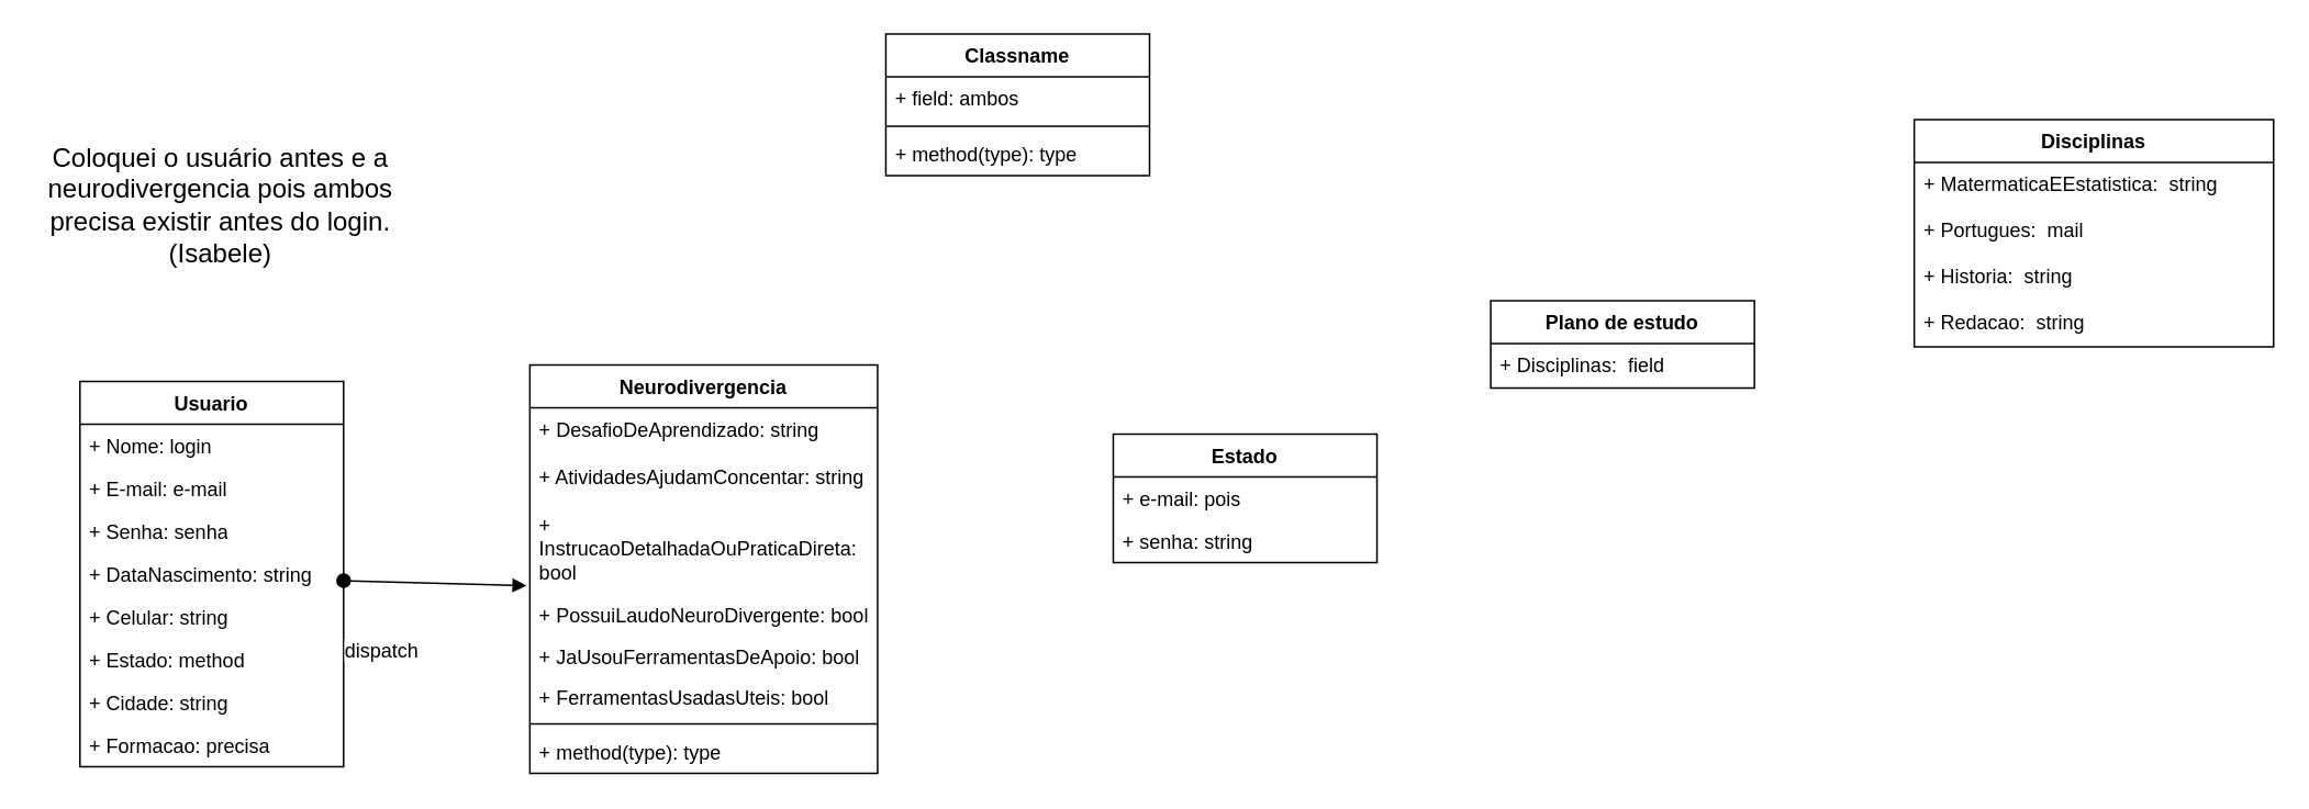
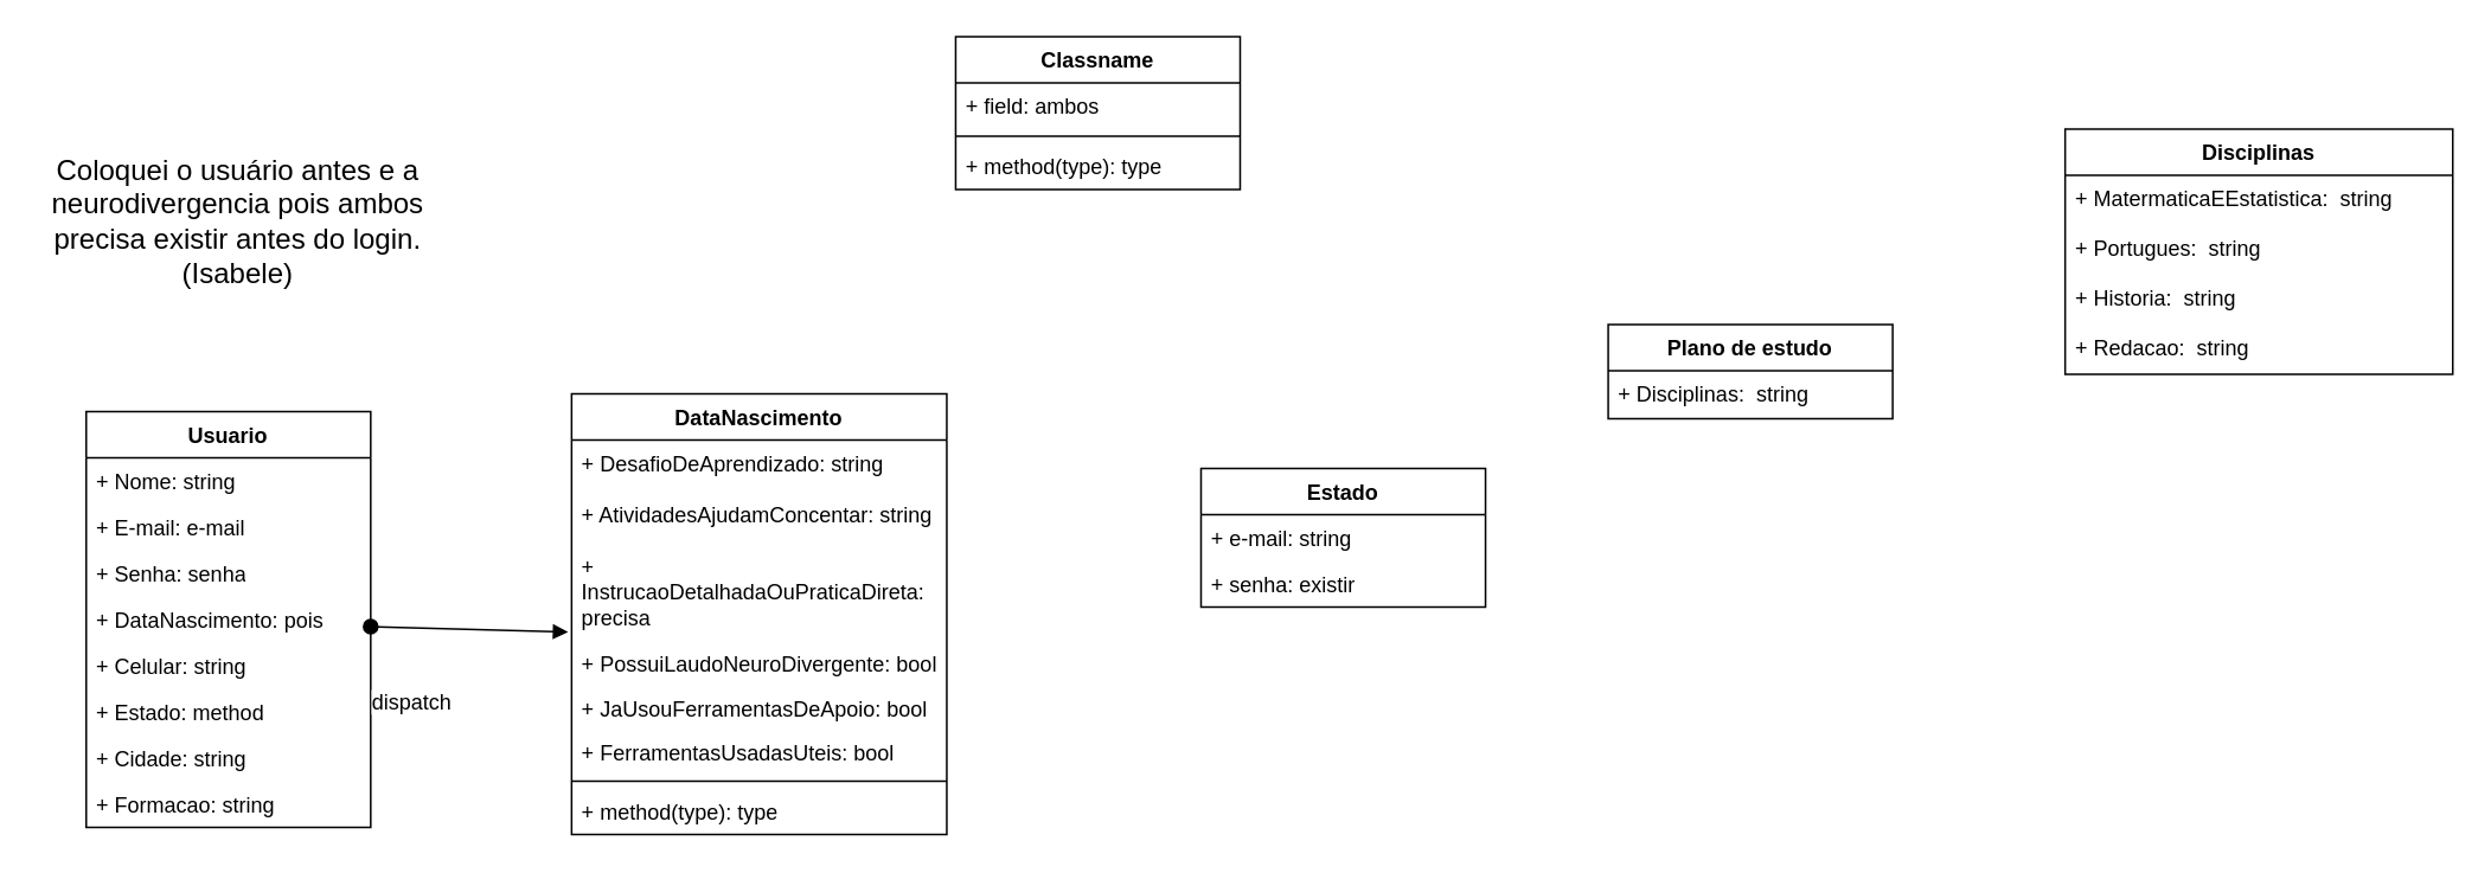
- <mxCell id="28" value="+ Portugues:&amp;nbsp; mail&lt;div&gt;&lt;br&gt;&lt;/div&gt;" style="text;strokeColor=none;fillColor=none;align=left;verticalAlign=top;spacingLeft=4;spacingRight=4;overflow=hidden;rotatable=0;points=[[0,0.5],[1,0.5]];portConstraint=eastwest;whiteSpace=wrap;html=1;" vertex="1" parent="26"><mxGeometry y="54" width="218" height="28" as="geometry" /></mxCell>
+ <mxCell id="28" value="+ Portugues:&amp;nbsp; string&lt;div&gt;&lt;br&gt;&lt;/div&gt;" style="text;strokeColor=none;fillColor=none;align=left;verticalAlign=top;spacingLeft=4;spacingRight=4;overflow=hidden;rotatable=0;points=[[0,0.5],[1,0.5]];portConstraint=eastwest;whiteSpace=wrap;html=1;" vertex="1" parent="26"><mxGeometry y="54" width="218" height="28" as="geometry" /></mxCell>
- <mxCell id="25" value="+ Disciplinas:&amp;nbsp; field&lt;div&gt;&lt;br&gt;&lt;/div&gt;" style="text;strokeColor=none;fillColor=none;align=left;verticalAlign=top;spacingLeft=4;spacingRight=4;overflow=hidden;rotatable=0;points=[[0,0.5],[1,0.5]];portConstraint=eastwest;whiteSpace=wrap;html=1;" vertex="1" parent="24"><mxGeometry y="26" width="160" height="27" as="geometry" /></mxCell>
+ <mxCell id="25" value="+ Disciplinas:&amp;nbsp; string&lt;div&gt;&lt;br&gt;&lt;/div&gt;" style="text;strokeColor=none;fillColor=none;align=left;verticalAlign=top;spacingLeft=4;spacingRight=4;overflow=hidden;rotatable=0;points=[[0,0.5],[1,0.5]];portConstraint=eastwest;whiteSpace=wrap;html=1;" vertex="1" parent="24"><mxGeometry y="26" width="160" height="27" as="geometry" /></mxCell>
- <mxCell id="11" value="Neurodivergencia" style="swimlane;fontStyle=1;align=center;verticalAlign=top;childLayout=stackLayout;horizontal=1;startSize=26;horizontalStack=0;resizeParent=1;resizeParentMax=0;resizeLast=0;collapsible=1;marginBottom=0;whiteSpace=wrap;html=1;" vertex="1" parent="1"><mxGeometry x="321" y="221" width="211" height="248" as="geometry" /></mxCell>
+ <mxCell id="11" value="DataNascimento" style="swimlane;fontStyle=1;align=center;verticalAlign=top;childLayout=stackLayout;horizontal=1;startSize=26;horizontalStack=0;resizeParent=1;resizeParentMax=0;resizeLast=0;collapsible=1;marginBottom=0;whiteSpace=wrap;html=1;" vertex="1" parent="1"><mxGeometry x="321" y="221" width="211" height="248" as="geometry" /></mxCell>
- <mxCell id="3" value="+ Nome: login" style="text;strokeColor=none;fillColor=none;align=left;verticalAlign=top;spacingLeft=4;spacingRight=4;overflow=hidden;rotatable=0;points=[[0,0.5],[1,0.5]];portConstraint=eastwest;whiteSpace=wrap;html=1;" vertex="1" parent="2"><mxGeometry y="26" width="160" height="26" as="geometry" /></mxCell>
+ <mxCell id="3" value="+ Nome: string" style="text;strokeColor=none;fillColor=none;align=left;verticalAlign=top;spacingLeft=4;spacingRight=4;overflow=hidden;rotatable=0;points=[[0,0.5],[1,0.5]];portConstraint=eastwest;whiteSpace=wrap;html=1;" vertex="1" parent="2"><mxGeometry y="26" width="160" height="26" as="geometry" /></mxCell>
- <mxCell id="21" value="+ e-mail: pois" style="text;strokeColor=none;fillColor=none;align=left;verticalAlign=top;spacingLeft=4;spacingRight=4;overflow=hidden;rotatable=0;points=[[0,0.5],[1,0.5]];portConstraint=eastwest;whiteSpace=wrap;html=1;" vertex="1" parent="20"><mxGeometry y="26" width="160" height="26" as="geometry" /></mxCell>
+ <mxCell id="21" value="+ e-mail: string" style="text;strokeColor=none;fillColor=none;align=left;verticalAlign=top;spacingLeft=4;spacingRight=4;overflow=hidden;rotatable=0;points=[[0,0.5],[1,0.5]];portConstraint=eastwest;whiteSpace=wrap;html=1;" vertex="1" parent="20"><mxGeometry y="26" width="160" height="26" as="geometry" /></mxCell>
- <mxCell id="14" value="+ InstrucaoDetalhadaOuPraticaDireta: bool" style="text;strokeColor=none;fillColor=none;align=left;verticalAlign=top;spacingLeft=4;spacingRight=4;overflow=hidden;rotatable=0;points=[[0,0.5],[1,0.5]];portConstraint=eastwest;whiteSpace=wrap;html=1;" vertex="1" parent="11"><mxGeometry y="84" width="211" height="55" as="geometry" /></mxCell>
+ <mxCell id="14" value="+ InstrucaoDetalhadaOuPraticaDireta: precisa" style="text;strokeColor=none;fillColor=none;align=left;verticalAlign=top;spacingLeft=4;spacingRight=4;overflow=hidden;rotatable=0;points=[[0,0.5],[1,0.5]];portConstraint=eastwest;whiteSpace=wrap;html=1;" vertex="1" parent="11"><mxGeometry y="84" width="211" height="55" as="geometry" /></mxCell>
- <mxCell id="22" value="+ senha: string" style="text;strokeColor=none;fillColor=none;align=left;verticalAlign=top;spacingLeft=4;spacingRight=4;overflow=hidden;rotatable=0;points=[[0,0.5],[1,0.5]];portConstraint=eastwest;whiteSpace=wrap;html=1;" vertex="1" parent="20"><mxGeometry y="52" width="160" height="26" as="geometry" /></mxCell>
+ <mxCell id="22" value="+ senha: existir" style="text;strokeColor=none;fillColor=none;align=left;verticalAlign=top;spacingLeft=4;spacingRight=4;overflow=hidden;rotatable=0;points=[[0,0.5],[1,0.5]];portConstraint=eastwest;whiteSpace=wrap;html=1;" vertex="1" parent="20"><mxGeometry y="52" width="160" height="26" as="geometry" /></mxCell>
- <mxCell id="6" value="+ DataNascimento: string" style="text;strokeColor=none;fillColor=none;align=left;verticalAlign=top;spacingLeft=4;spacingRight=4;overflow=hidden;rotatable=0;points=[[0,0.5],[1,0.5]];portConstraint=eastwest;whiteSpace=wrap;html=1;" vertex="1" parent="2"><mxGeometry y="104" width="160" height="26" as="geometry" /></mxCell>
+ <mxCell id="6" value="+ DataNascimento: pois" style="text;strokeColor=none;fillColor=none;align=left;verticalAlign=top;spacingLeft=4;spacingRight=4;overflow=hidden;rotatable=0;points=[[0,0.5],[1,0.5]];portConstraint=eastwest;whiteSpace=wrap;html=1;" vertex="1" parent="2"><mxGeometry y="104" width="160" height="26" as="geometry" /></mxCell>
- <mxCell id="10" value="+ Formacao: precisa" style="text;strokeColor=none;fillColor=none;align=left;verticalAlign=top;spacingLeft=4;spacingRight=4;overflow=hidden;rotatable=0;points=[[0,0.5],[1,0.5]];portConstraint=eastwest;whiteSpace=wrap;html=1;" vertex="1" parent="2"><mxGeometry y="208" width="160" height="26" as="geometry" /></mxCell>
+ <mxCell id="10" value="+ Formacao: string" style="text;strokeColor=none;fillColor=none;align=left;verticalAlign=top;spacingLeft=4;spacingRight=4;overflow=hidden;rotatable=0;points=[[0,0.5],[1,0.5]];portConstraint=eastwest;whiteSpace=wrap;html=1;" vertex="1" parent="2"><mxGeometry y="208" width="160" height="26" as="geometry" /></mxCell>
